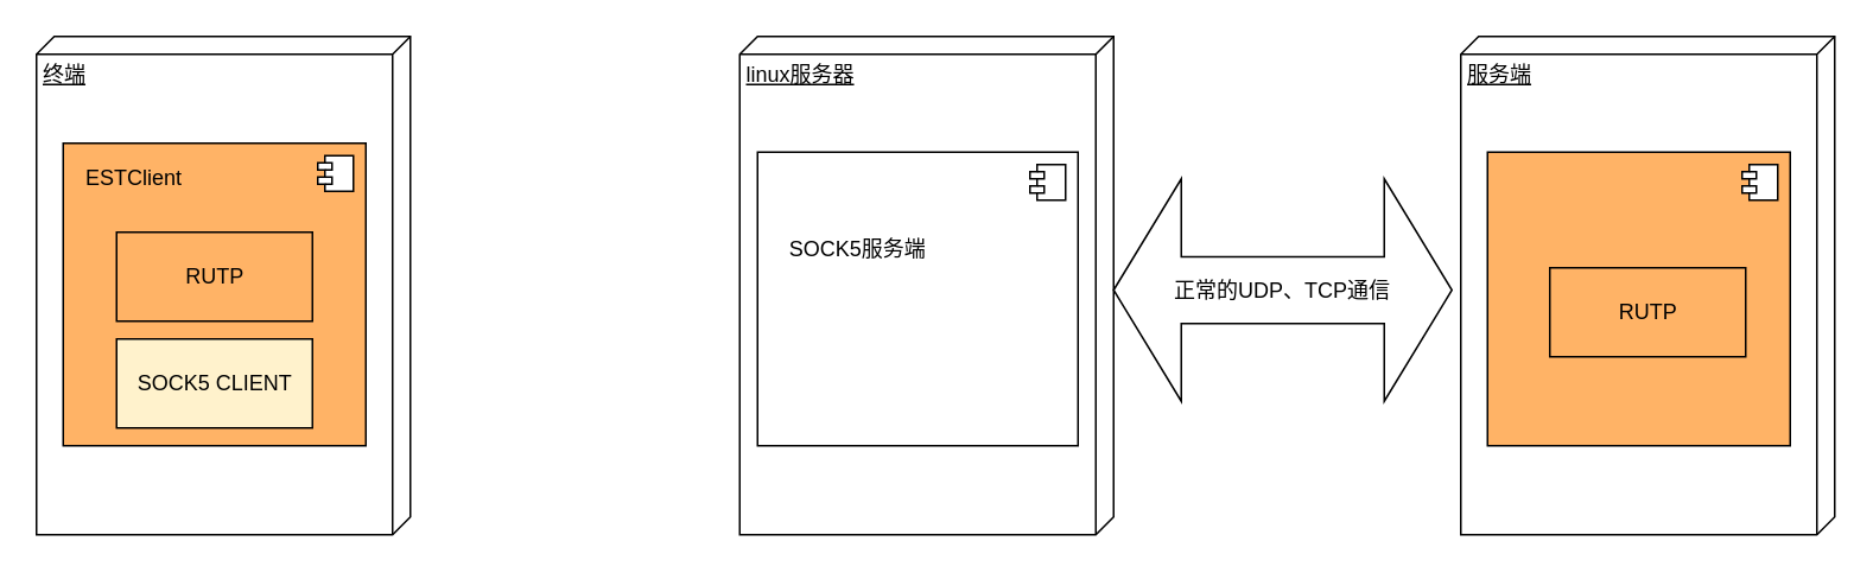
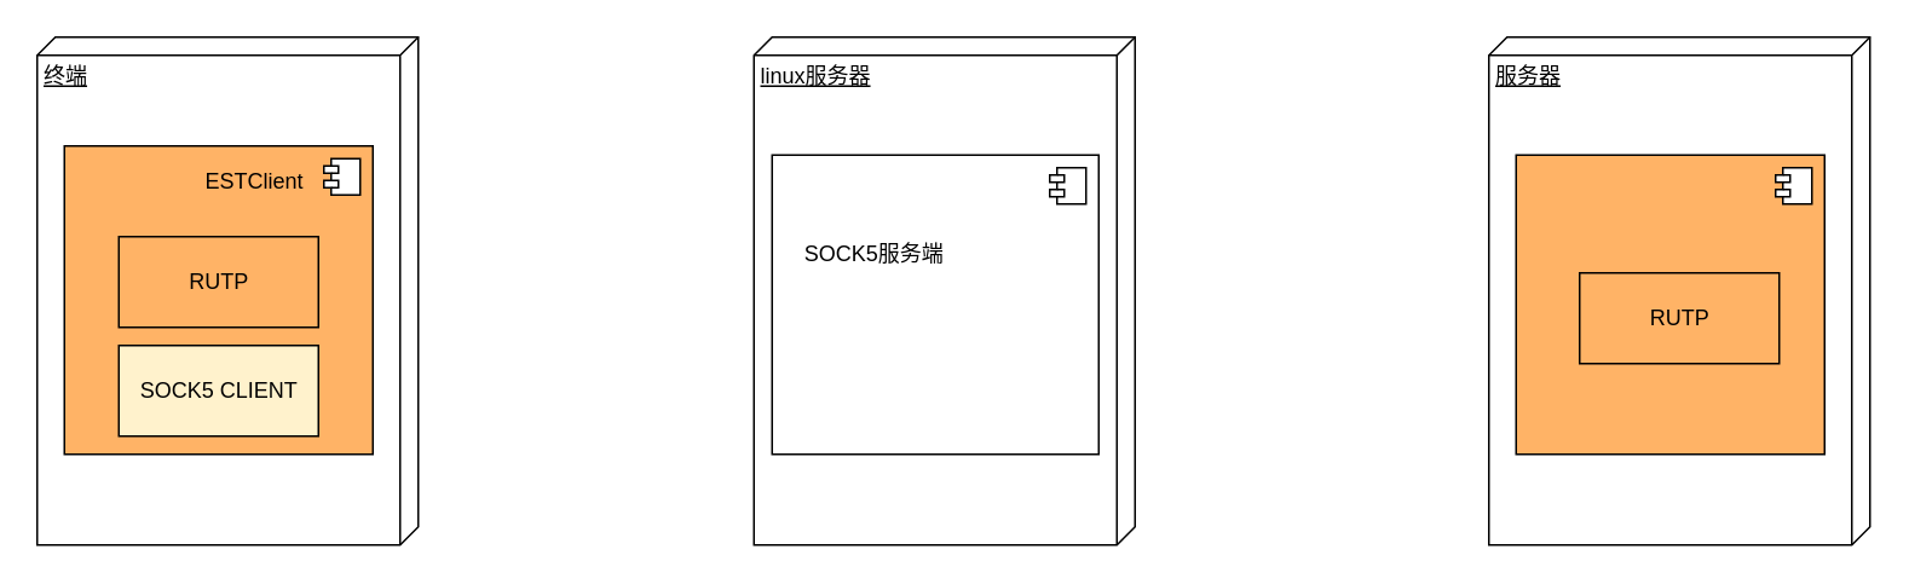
- <mxCell id="9" value="服务端" style="verticalAlign=top;align=left;spacingTop=8;spacingLeft=2;spacingRight=12;shape=cube;size=10;direction=south;fontStyle=4;html=1;" vertex="1" parent="1"><mxGeometry x="820" y="20" width="210" height="280" as="geometry" /></mxCell>
+ <mxCell id="9" value="服务器" style="verticalAlign=top;align=left;spacingTop=8;spacingLeft=2;spacingRight=12;shape=cube;size=10;direction=south;fontStyle=4;html=1;" vertex="1" parent="1"><mxGeometry x="820" y="20" width="210" height="280" as="geometry" /></mxCell>
- <mxCell id="7" value="ESTClient" style="text;html=1;strokeColor=none;fillColor=none;align=center;verticalAlign=middle;whiteSpace=wrap;rounded=0;" vertex="1" parent="3"><mxGeometry x="20" y="10" width="40" height="20" as="geometry" /></mxCell>
+ <mxCell id="7" value="ESTClient" style="text;html=1;strokeColor=none;fillColor=none;align=center;verticalAlign=middle;whiteSpace=wrap;rounded=0;" vertex="1" parent="3"><mxGeometry x="85" y="10" width="40" height="20" as="geometry" /></mxCell>
- <mxCell id="16" value="正常的UDP、TCP通信" style="shape=doubleArrow;whiteSpace=wrap;html=1;fillColor=#FFFFFF;" vertex="1" parent="1"><mxGeometry x="625" y="100" width="190" height="125" as="geometry" /></mxCell>
